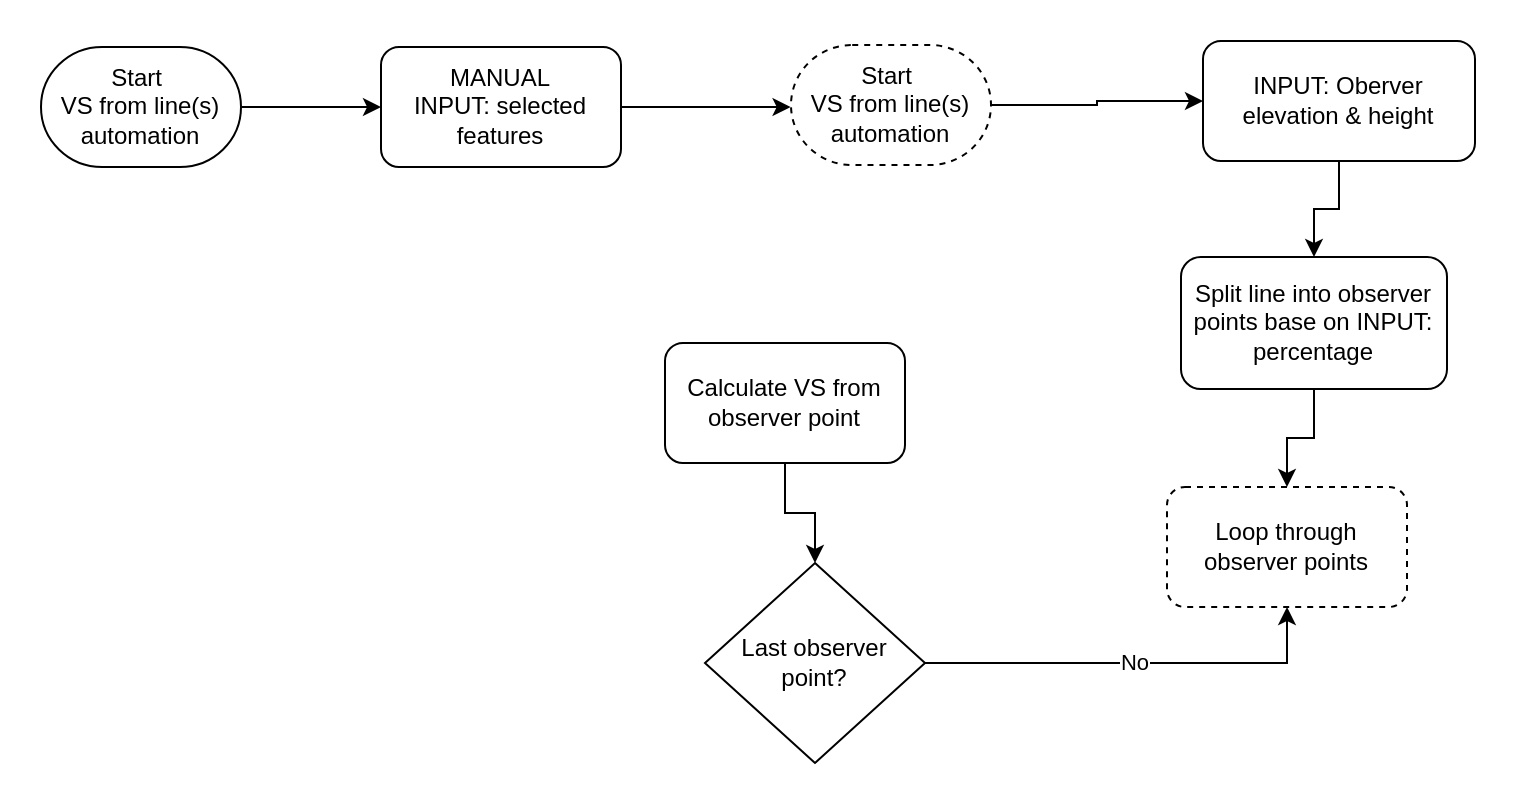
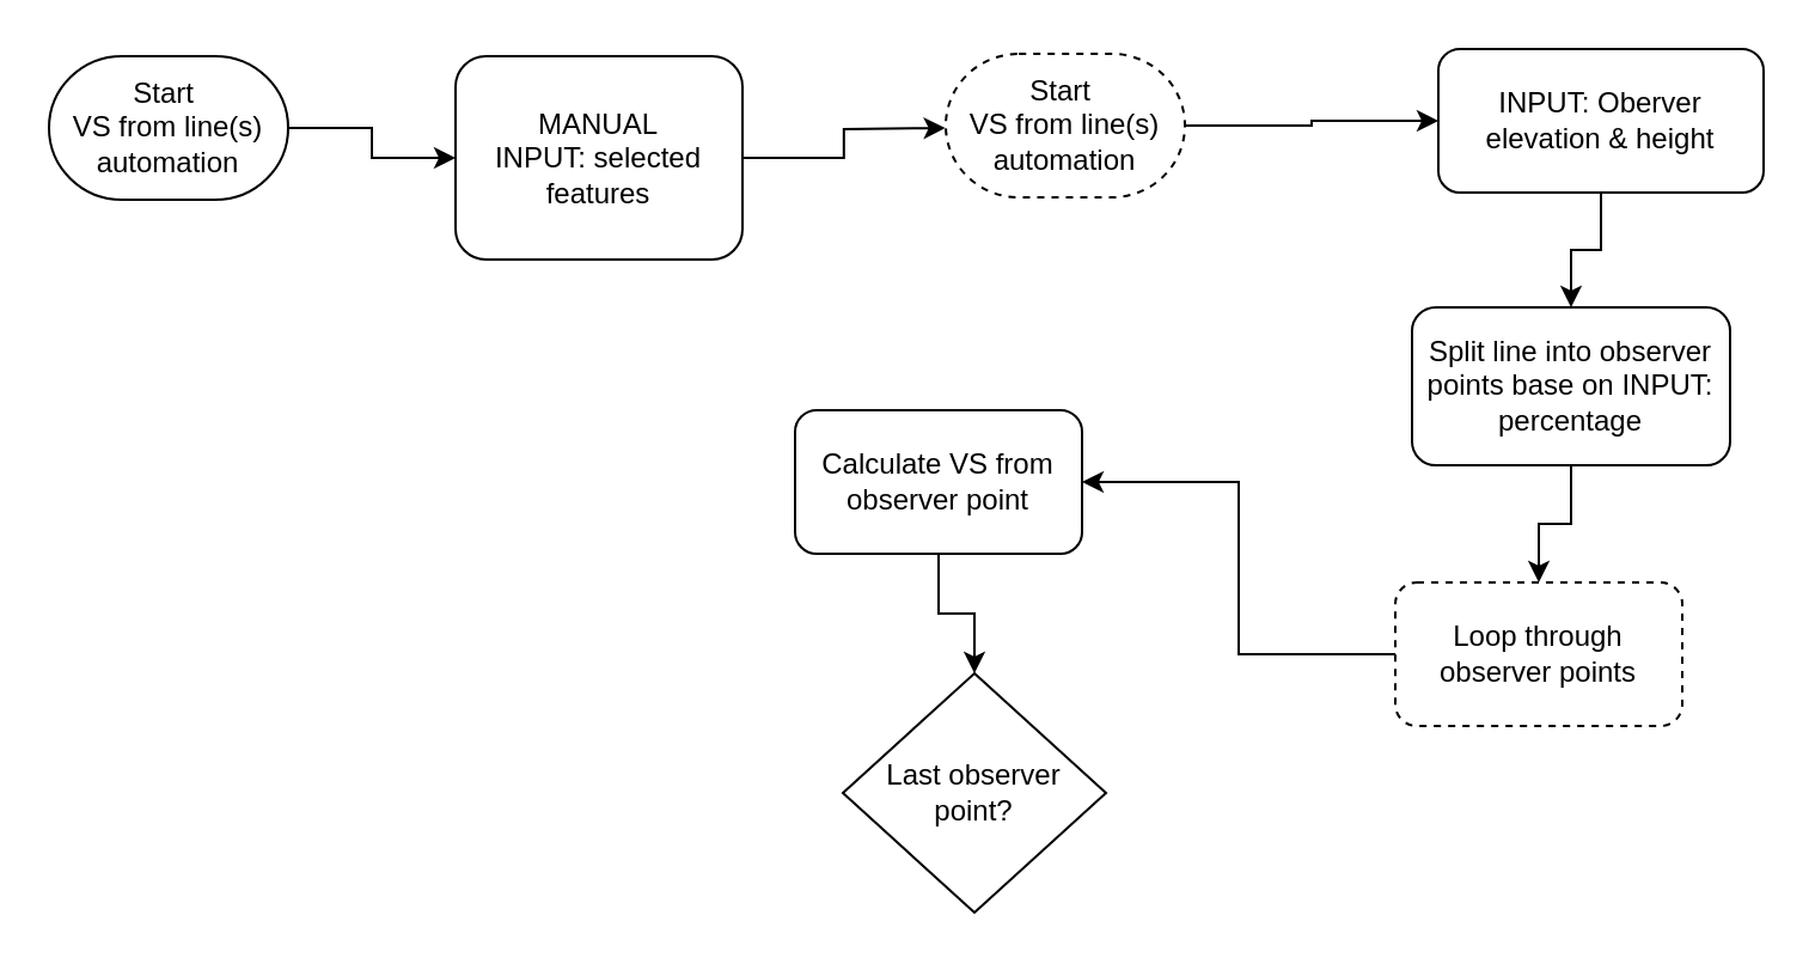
- <mxCell id="5" value="MANUAL&lt;div&gt;INPUT: selected features&lt;/div&gt;" style="rounded=1;whiteSpace=wrap;html=1;" parent="1" vertex="1"><mxGeometry x="190" y="23" width="120" height="60" as="geometry" /></mxCell>
+ <mxCell id="5" value="MANUAL&lt;div&gt;INPUT: selected features&lt;/div&gt;" style="rounded=1;whiteSpace=wrap;html=1;" parent="1" vertex="1"><mxGeometry x="190" y="23" width="120" height="85" as="geometry" /></mxCell>
+ <mxCell id="12" style="edgeStyle=orthogonalEdgeStyle;rounded=0;orthogonalLoop=1;jettySize=auto;html=1;entryX=1;entryY=0.5;entryDx=0;entryDy=0;" parent="1" source="13" target="9" edge="1"><mxGeometry relative="1" as="geometry" /></mxCell>
- <mxCell id="10" value="No" style="edgeStyle=orthogonalEdgeStyle;rounded=0;orthogonalLoop=1;jettySize=auto;html=1;entryX=0.5;entryY=1;entryDx=0;entryDy=0;" parent="1" source="11" target="13" edge="1"><mxGeometry relative="1" as="geometry" /></mxCell>
